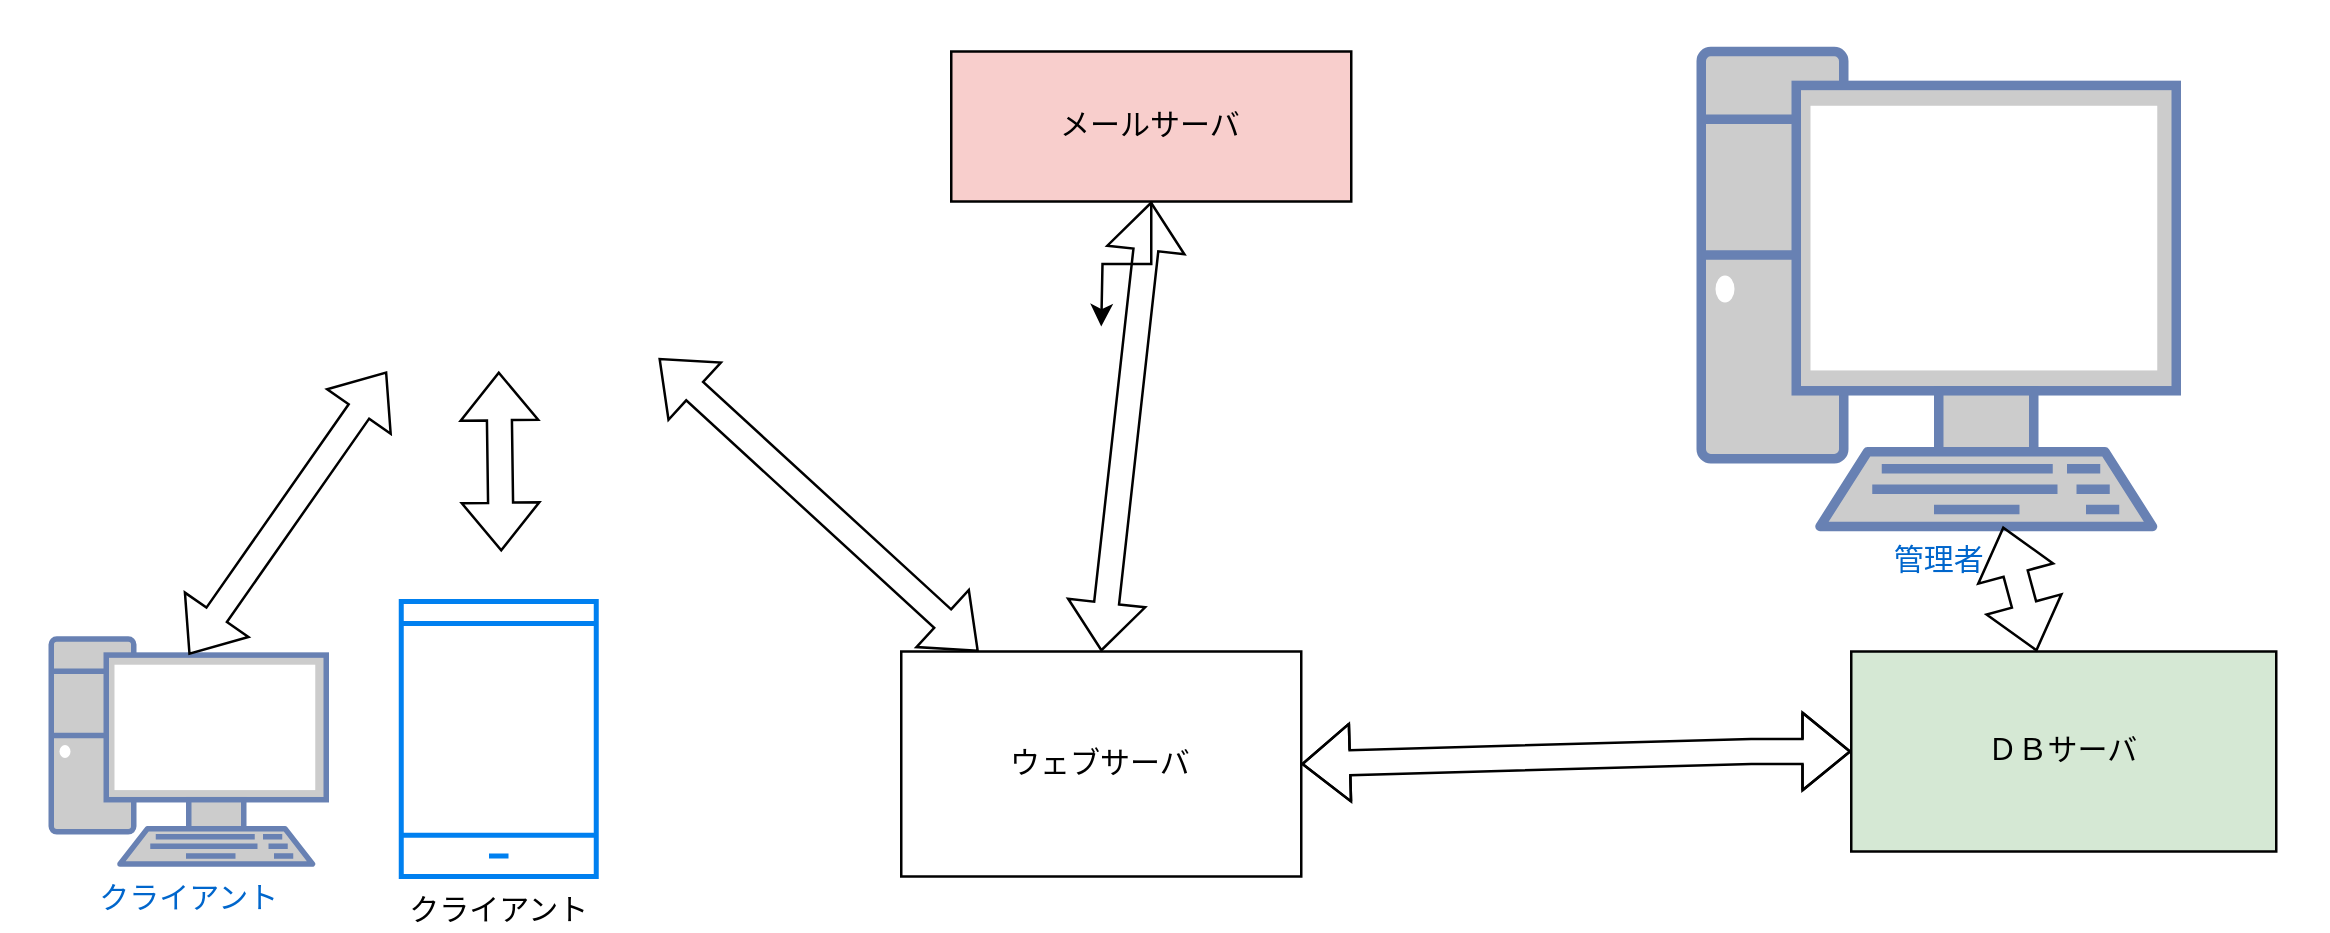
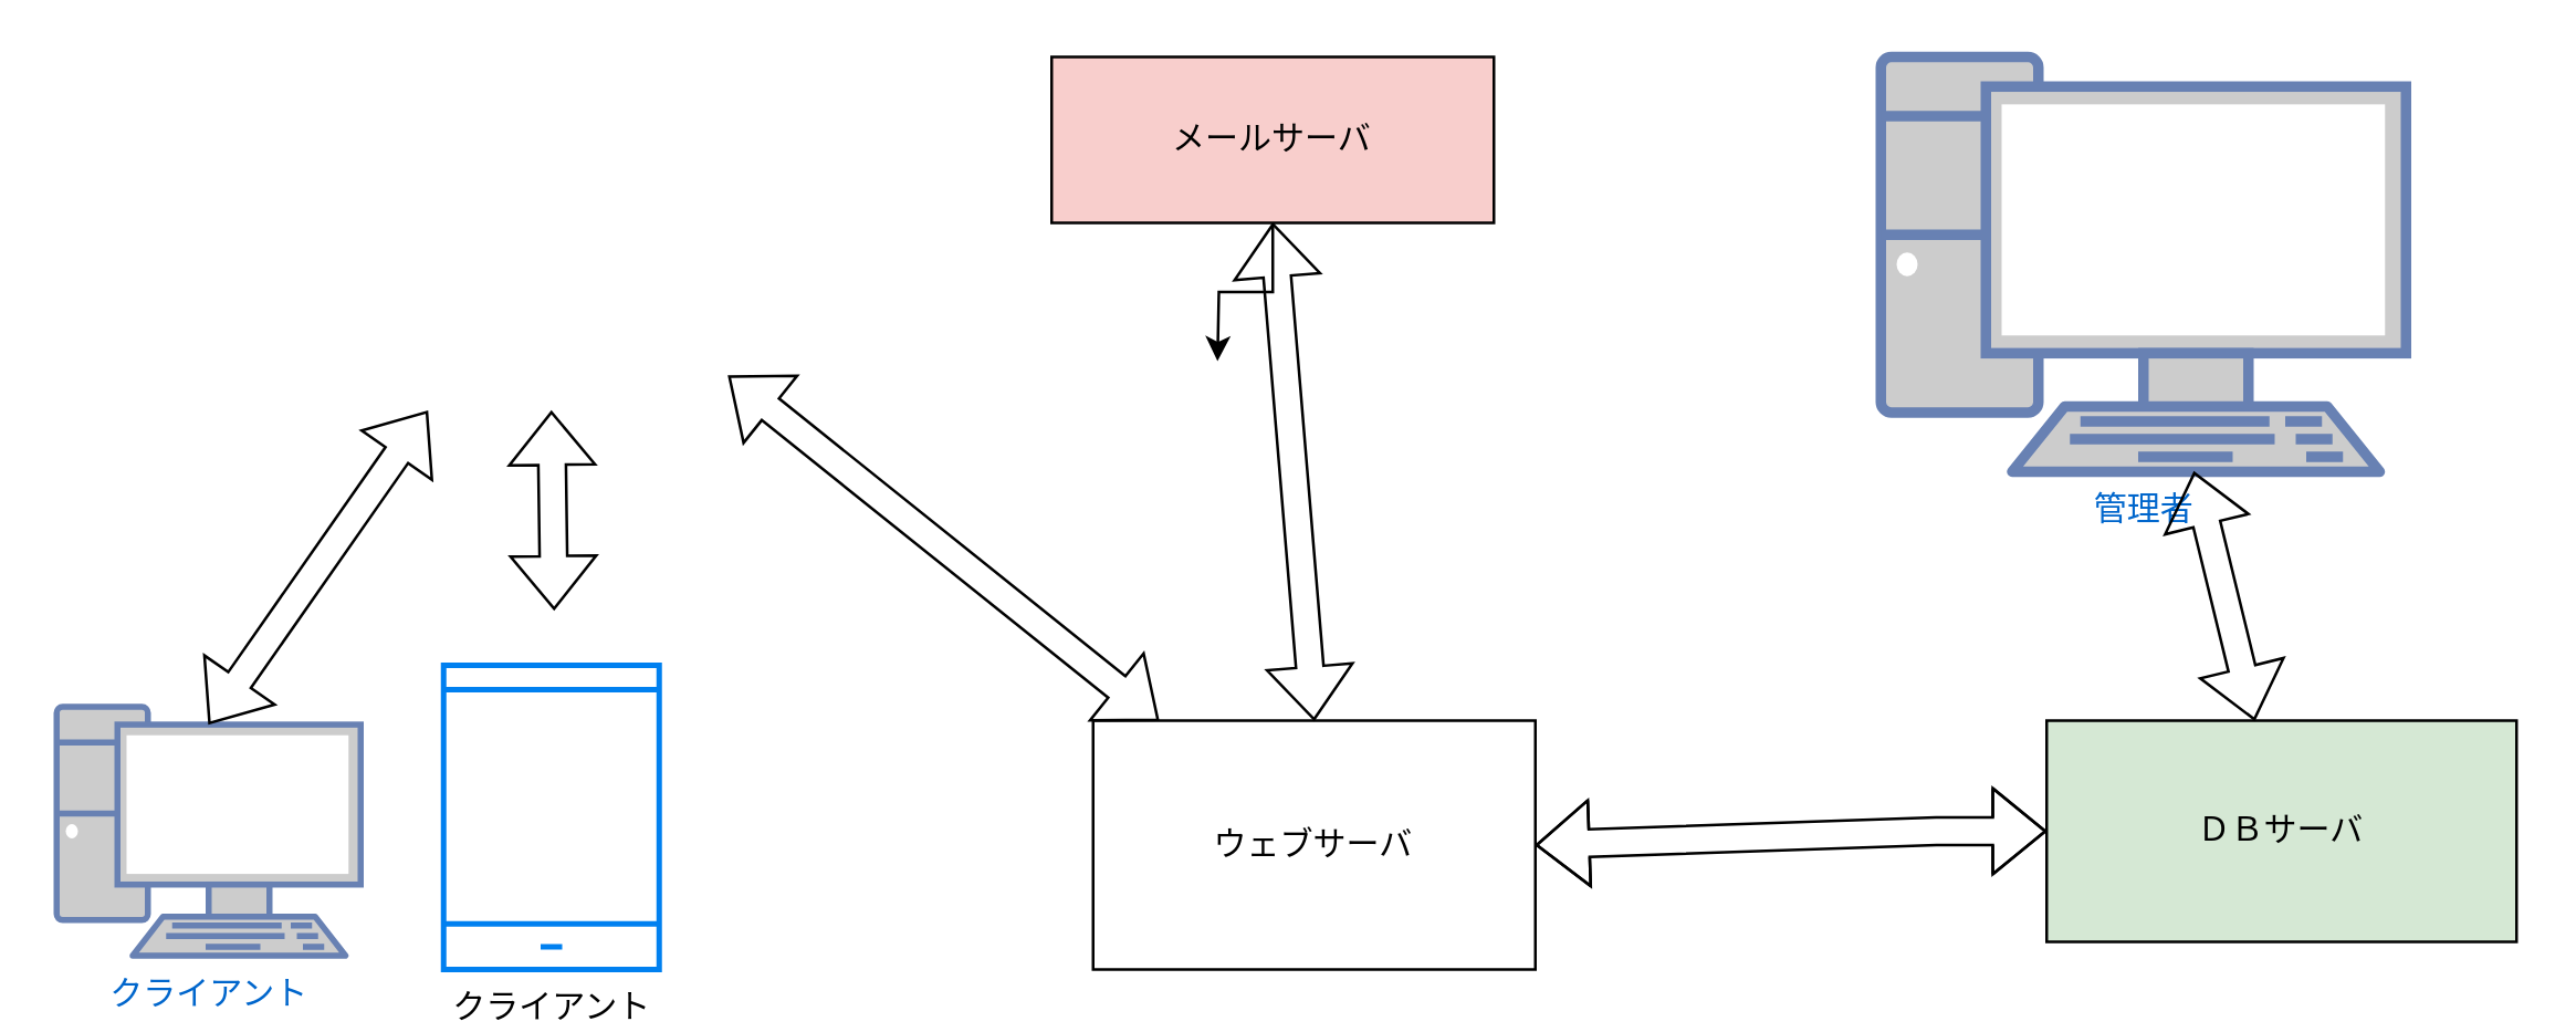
- <mxCell id="2" value="管理者" style="fontColor=#0066CC;verticalAlign=top;verticalLabelPosition=bottom;labelPosition=center;align=center;html=1;outlineConnect=0;fillColor=#CCCCCC;strokeColor=#6881B3;gradientColor=none;gradientDirection=north;strokeWidth=2;shape=mxgraph.networks.pc;" vertex="1" parent="1"><mxGeometry x="680" y="20" width="190" height="190" as="geometry" /></mxCell>
+ <mxCell id="2" value="管理者" style="fontColor=#0066CC;verticalAlign=top;verticalLabelPosition=bottom;labelPosition=center;align=center;html=1;outlineConnect=0;fillColor=#CCCCCC;strokeColor=#6881B3;gradientColor=none;gradientDirection=north;strokeWidth=2;shape=mxgraph.networks.pc;" vertex="1" parent="1"><mxGeometry x="680" y="20" width="190" height="150" as="geometry" /></mxCell>
- <mxCell id="6" value="&lt;font style=&quot;vertical-align: inherit;&quot;&gt;&lt;font style=&quot;vertical-align: inherit;&quot;&gt;ウェブサーバ&lt;/font&gt;&lt;/font&gt;" style="rounded=0;whiteSpace=wrap;html=1;" vertex="1" parent="1"><mxGeometry x="360" y="260" width="160" height="90" as="geometry" /></mxCell>
+ <mxCell id="6" value="&lt;font style=&quot;vertical-align: inherit;&quot;&gt;&lt;font style=&quot;vertical-align: inherit;&quot;&gt;ウェブサーバ&lt;/font&gt;&lt;/font&gt;" style="rounded=0;whiteSpace=wrap;html=1;" vertex="1" parent="1"><mxGeometry x="395" y="260" width="160" height="90" as="geometry" /></mxCell>
